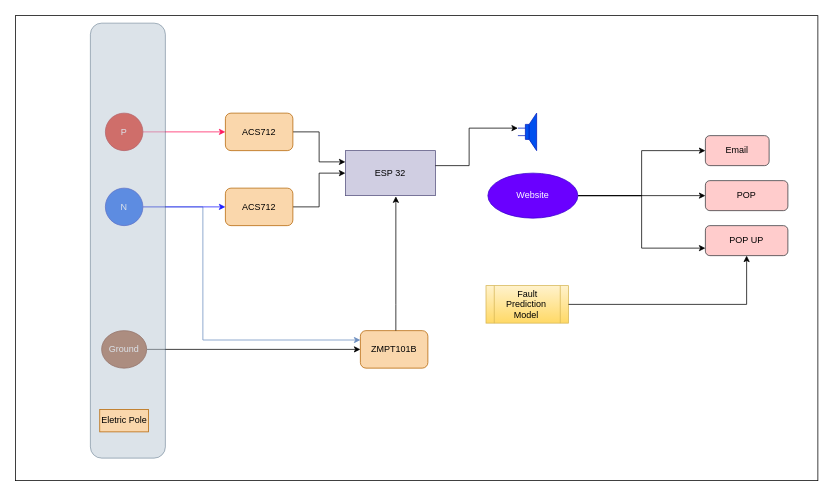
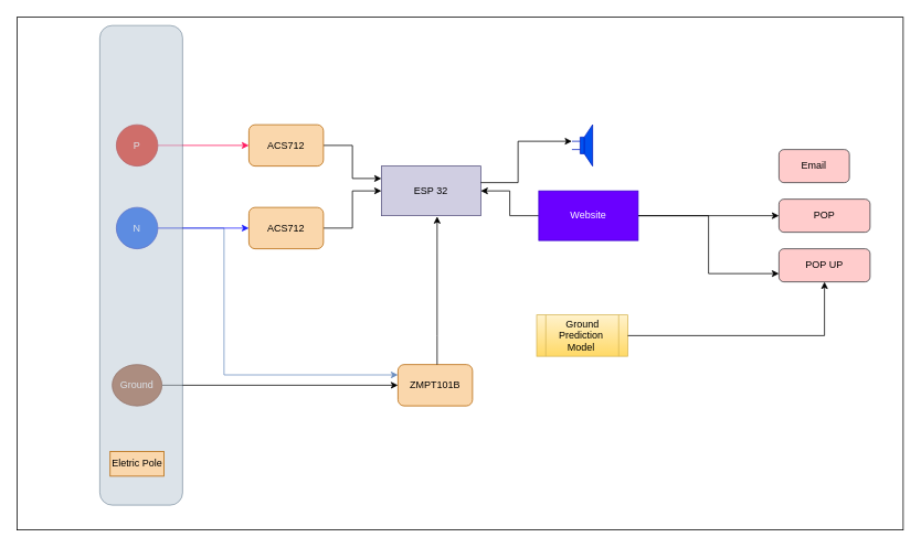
- <mxCell id="20" style="edgeStyle=orthogonalEdgeStyle;rounded=0;orthogonalLoop=1;jettySize=auto;html=1;entryX=0;entryY=0.5;entryDx=0;entryDy=0;" parent="1" source="23" target="26" edge="1"><mxGeometry relative="1" as="geometry" /></mxCell>
+ <mxCell id="20" style="edgeStyle=orthogonalEdgeStyle;rounded=0;orthogonalLoop=1;jettySize=auto;html=1;" parent="1" source="23" target="2" edge="1"><mxGeometry relative="1" as="geometry" /></mxCell>
- <mxCell id="23" value="Website" style="ellipse;whiteSpace=wrap;html=1;fillColor=#6a00ff;strokeColor=#3700CC;fontColor=#ffffff;" parent="1" vertex="1"><mxGeometry x="650" y="230" width="120" height="60" as="geometry" /></mxCell>
+ <mxCell id="23" value="Website" style="rounded=0;whiteSpace=wrap;html=1;fillColor=#6a00ff;strokeColor=#3700CC;fontColor=#ffffff;" parent="1" vertex="1"><mxGeometry x="650" y="230" width="120" height="60" as="geometry" /></mxCell>
- <mxCell id="24" value="Fault Prediction&amp;nbsp;&lt;div&gt;Model&amp;nbsp;&lt;/div&gt;" style="shape=process;whiteSpace=wrap;html=1;backgroundOutline=1;fillColor=#fff2cc;gradientColor=#ffd966;strokeColor=#d6b656;" parent="1" vertex="1"><mxGeometry x="647.5" y="380" width="110" height="50" as="geometry" /></mxCell>
+ <mxCell id="24" value="Ground Prediction&amp;nbsp;&lt;div&gt;Model&amp;nbsp;&lt;/div&gt;" style="shape=process;whiteSpace=wrap;html=1;backgroundOutline=1;fillColor=#fff2cc;gradientColor=#ffd966;strokeColor=#d6b656;" parent="1" vertex="1"><mxGeometry x="647.5" y="380" width="110" height="50" as="geometry" /></mxCell>
